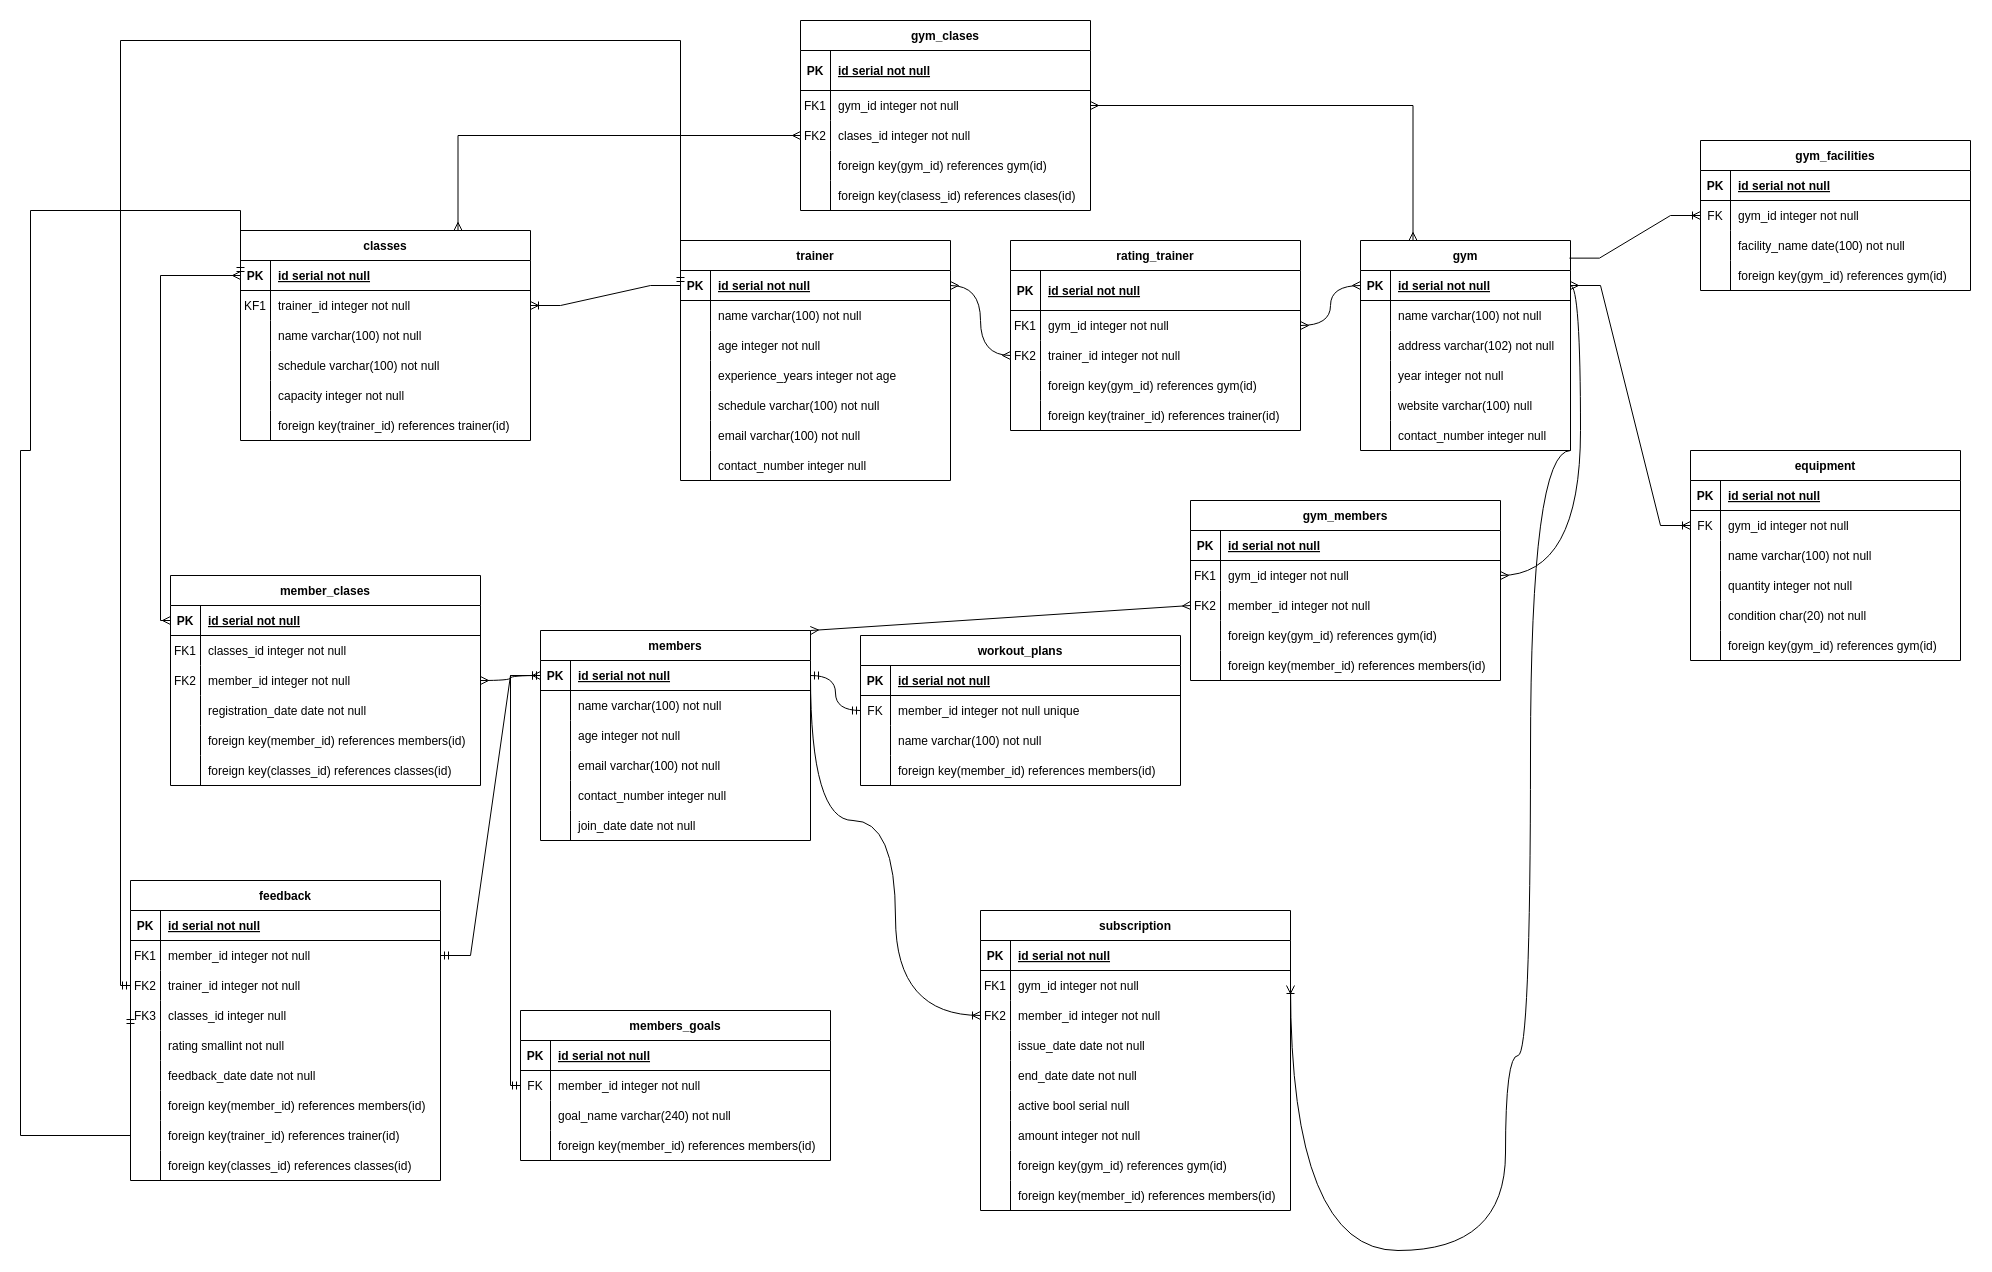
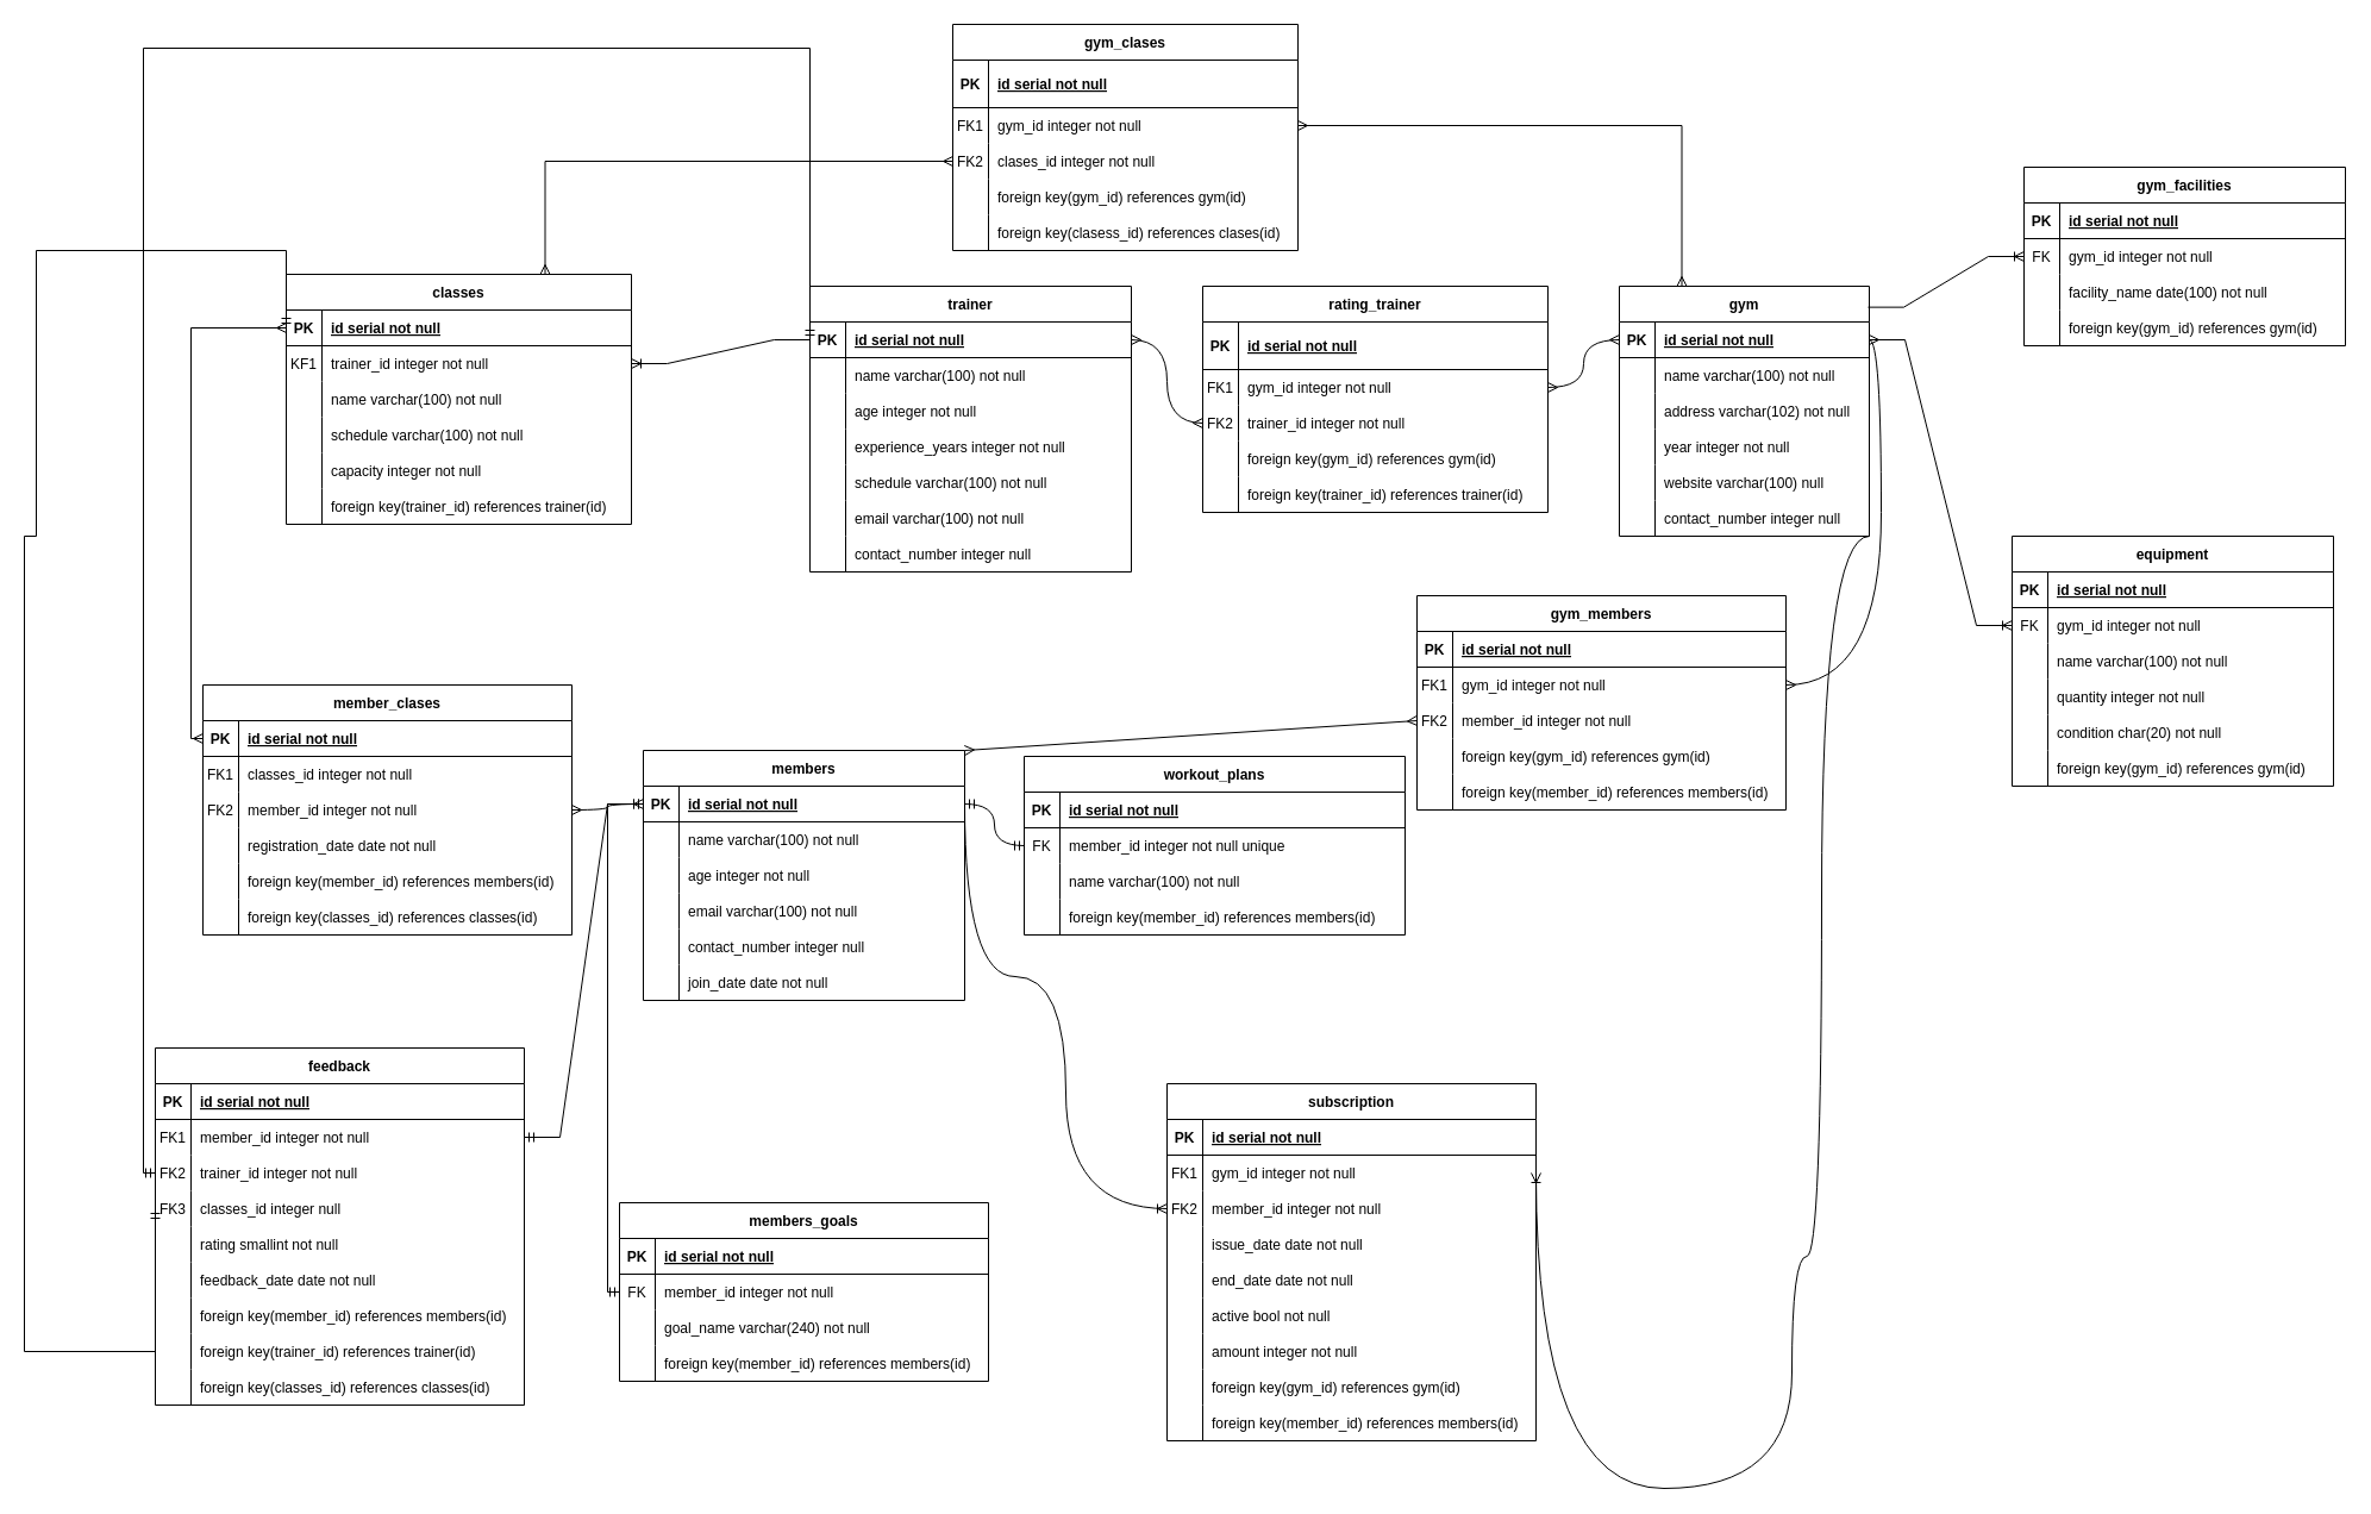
- <mxCell id="33" value="experience_years integer not age" style="shape=partialRectangle;overflow=hidden;connectable=0;fillColor=none;align=left;strokeColor=inherit;top=0;left=0;bottom=0;right=0;spacingLeft=6;" vertex="1" parent="31"><mxGeometry x="30" width="240" height="30" as="geometry"><mxRectangle width="240" height="30" as="alternateBounds" /></mxGeometry></mxCell>
+ <mxCell id="33" value="experience_years integer not null" style="shape=partialRectangle;overflow=hidden;connectable=0;fillColor=none;align=left;strokeColor=inherit;top=0;left=0;bottom=0;right=0;spacingLeft=6;" vertex="1" parent="31"><mxGeometry x="30" width="240" height="30" as="geometry"><mxRectangle width="240" height="30" as="alternateBounds" /></mxGeometry></mxCell>
- <mxCell id="210" value="active bool serial null" style="shape=partialRectangle;overflow=hidden;connectable=0;fillColor=none;align=left;strokeColor=inherit;top=0;left=0;bottom=0;right=0;spacingLeft=6;" vertex="1" parent="208"><mxGeometry x="30" width="280" height="30" as="geometry"><mxRectangle width="280" height="30" as="alternateBounds" /></mxGeometry></mxCell>
+ <mxCell id="210" value="active bool not null" style="shape=partialRectangle;overflow=hidden;connectable=0;fillColor=none;align=left;strokeColor=inherit;top=0;left=0;bottom=0;right=0;spacingLeft=6;" vertex="1" parent="208"><mxGeometry x="30" width="280" height="30" as="geometry"><mxRectangle width="280" height="30" as="alternateBounds" /></mxGeometry></mxCell>
